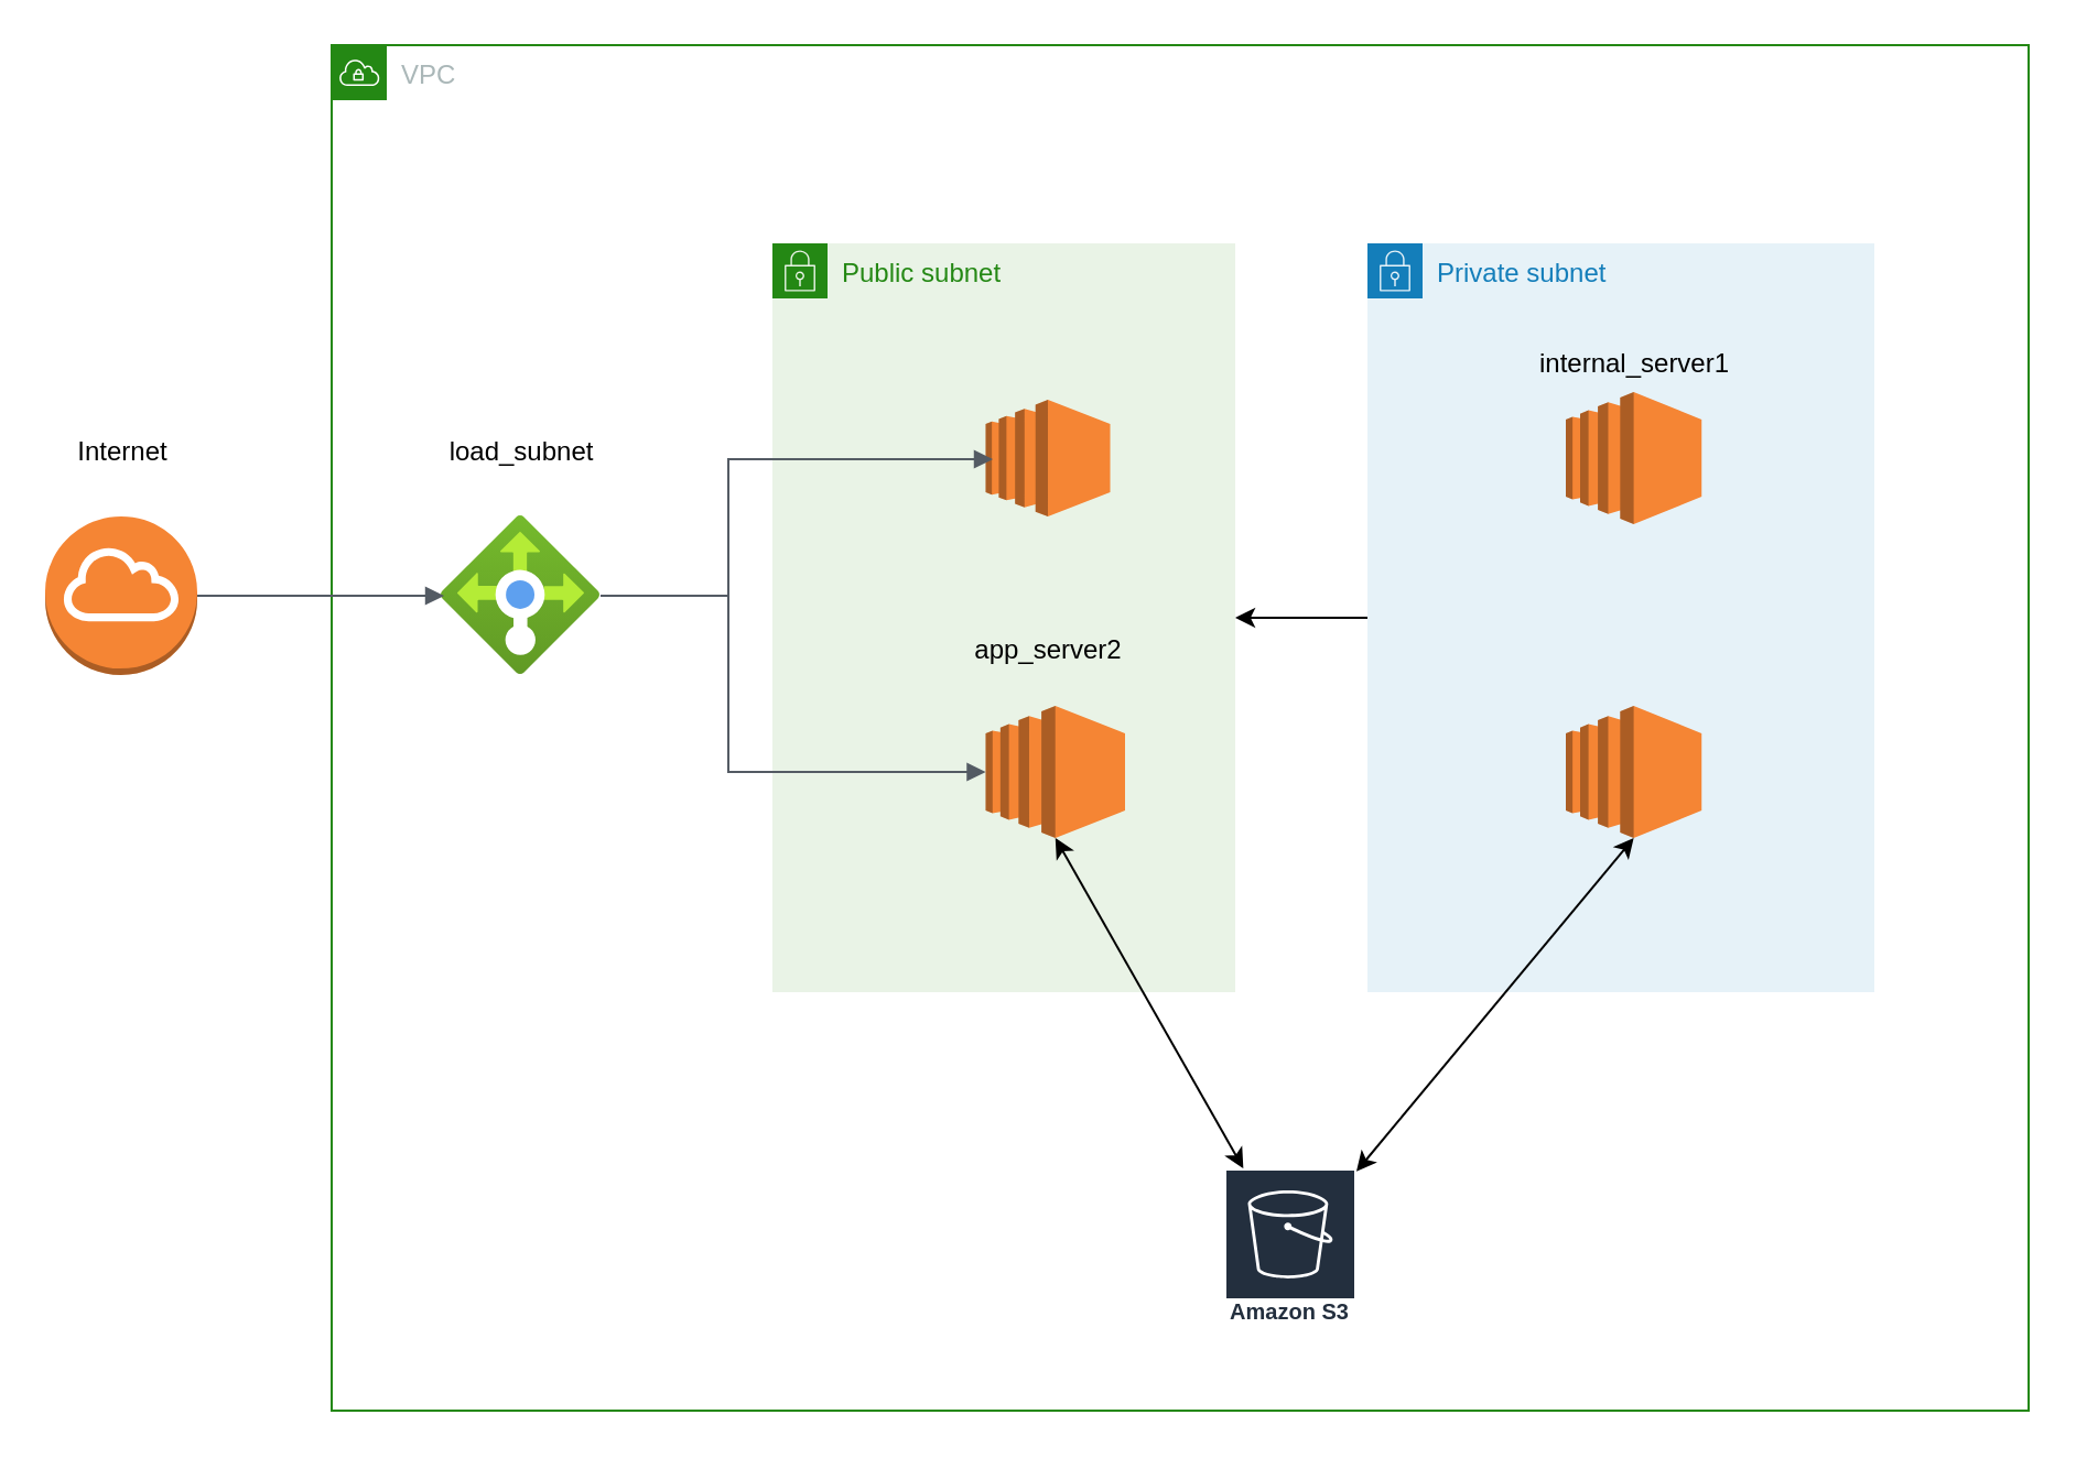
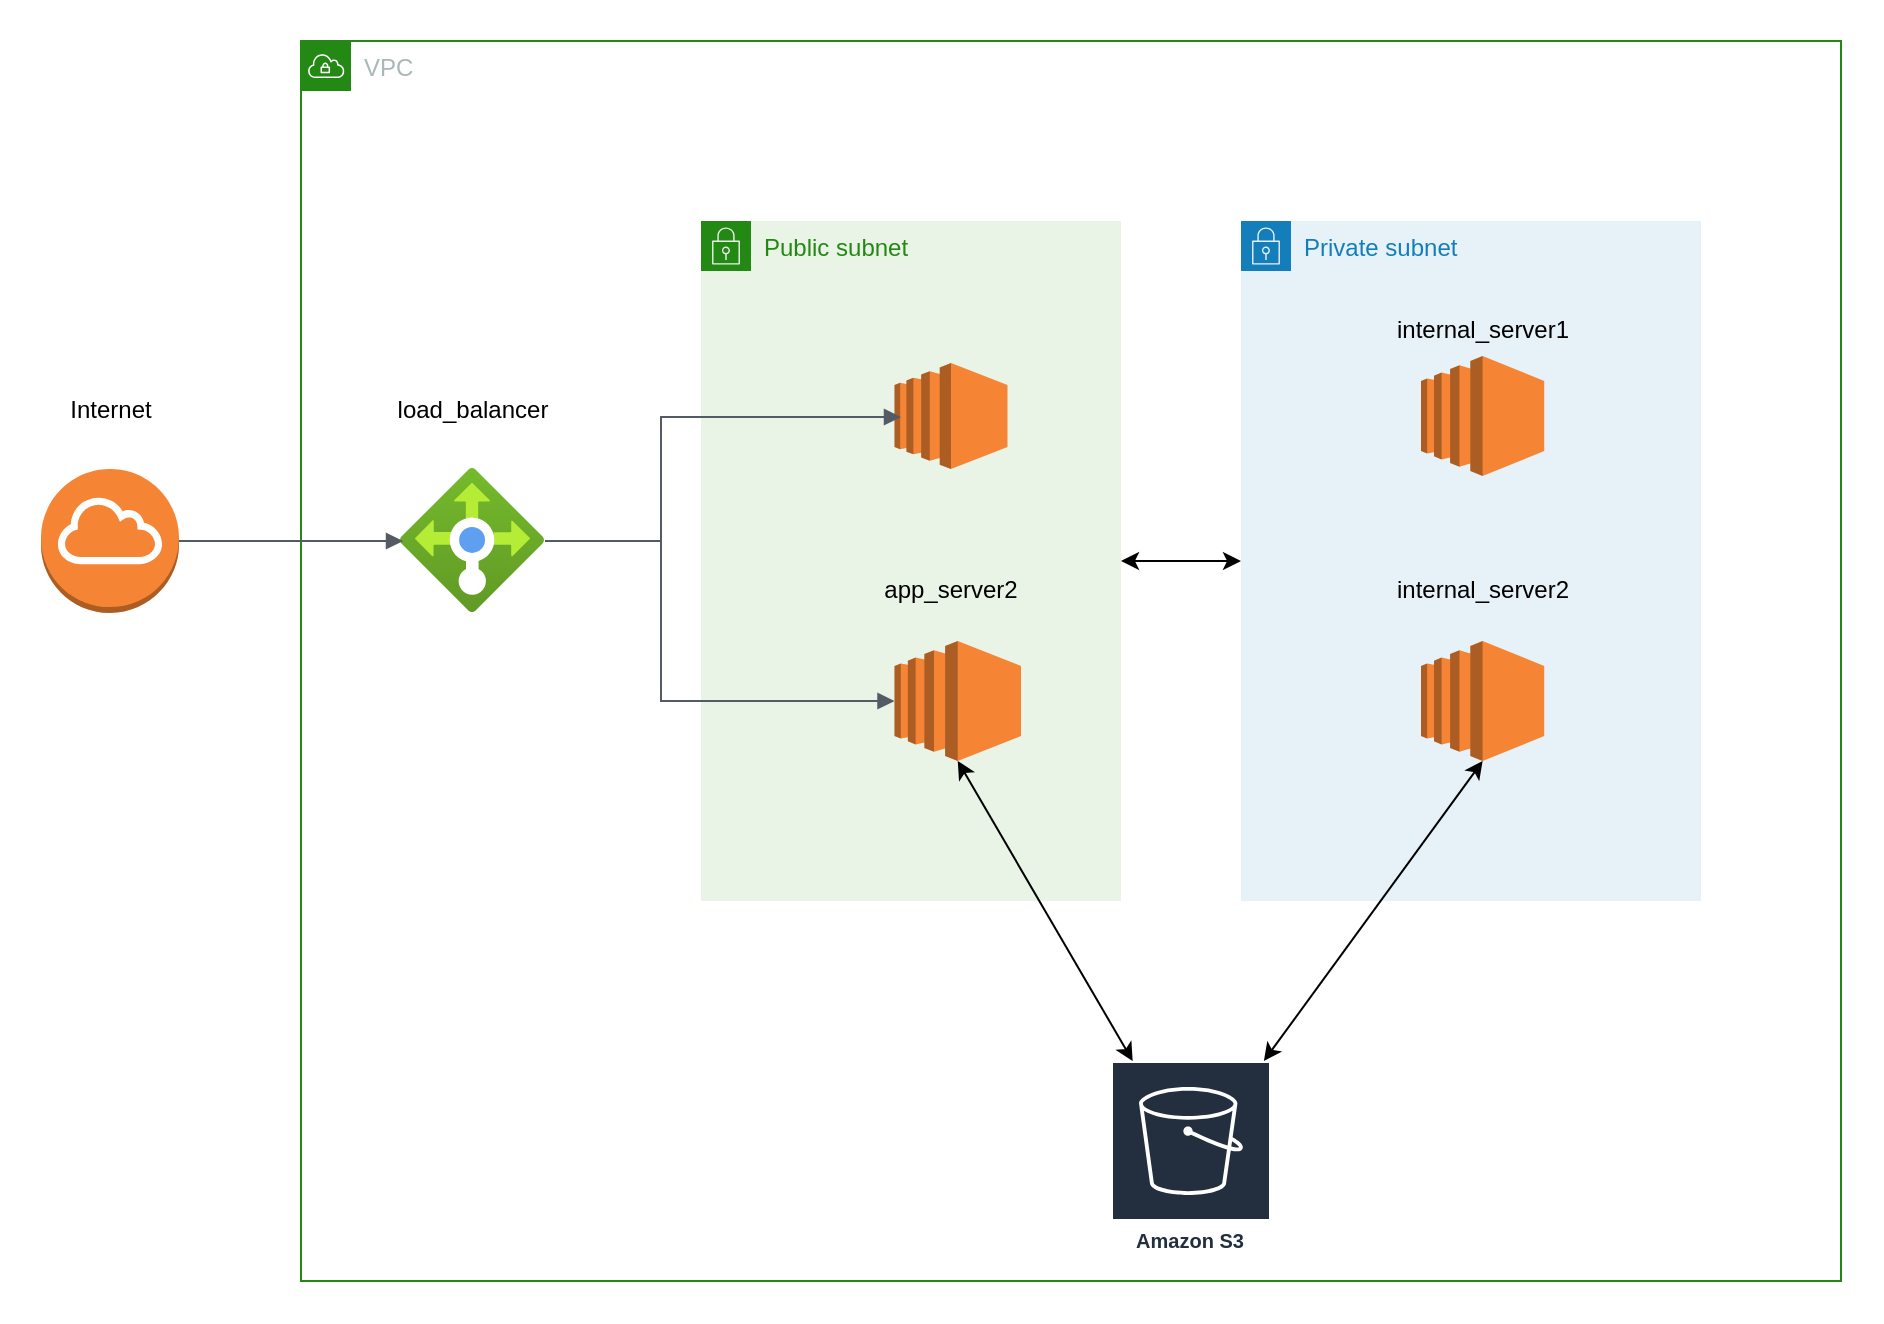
- <mxCell id="19" value="load_subnet" style="text;html=1;align=center;verticalAlign=middle;resizable=0;points=[];autosize=1;strokeColor=none;fillColor=none;" vertex="1" parent="2"><mxGeometry x="36" y="170" width="100" height="30" as="geometry" /></mxCell>
+ <mxCell id="19" value="load_balancer" style="text;html=1;align=center;verticalAlign=middle;resizable=0;points=[];autosize=1;strokeColor=none;fillColor=none;" vertex="1" parent="2"><mxGeometry x="36" y="170" width="100" height="30" as="geometry" /></mxCell>
- <mxCell id="15" value="" style="endArrow=none;startArrow=classic;html=1;rounded=0;exitX=1;exitY=0.5;exitDx=0;exitDy=0;entryX=0;entryY=0.5;entryDx=0;entryDy=0;" parent="2" source="3" target="10" edge="1"><mxGeometry width="50" height="50" relative="1" as="geometry"><mxPoint x="550" y="380" as="sourcePoint" /><mxPoint x="600" y="330" as="targetPoint" /></mxGeometry></mxCell>
+ <mxCell id="15" value="" style="endArrow=classic;startArrow=classic;html=1;rounded=0;exitX=1;exitY=0.5;exitDx=0;exitDy=0;entryX=0;entryY=0.5;entryDx=0;entryDy=0;" parent="2" source="3" target="10" edge="1"><mxGeometry width="50" height="50" relative="1" as="geometry"><mxPoint x="550" y="380" as="sourcePoint" /><mxPoint x="600" y="330" as="targetPoint" /></mxGeometry></mxCell>
+ <mxCell id="14" value="internal_server2" style="text;html=1;align=center;verticalAlign=middle;resizable=0;points=[];autosize=1;strokeColor=none;fillColor=none;" parent="10" vertex="1"><mxGeometry x="65.81" y="170" width="110" height="30" as="geometry" /></mxCell>
- <mxCell id="16" value="Amazon S3" style="sketch=0;outlineConnect=0;fontColor=#232F3E;gradientColor=none;strokeColor=#ffffff;fillColor=#232F3E;dashed=0;verticalLabelPosition=middle;verticalAlign=bottom;align=center;html=1;whiteSpace=wrap;fontSize=10;fontStyle=1;spacing=3;shape=mxgraph.aws4.productIcon;prIcon=mxgraph.aws4.s3;" parent="2" vertex="1"><mxGeometry x="405" y="510" width="60" height="75" as="geometry" /></mxCell>
+ <mxCell id="16" value="Amazon S3" style="sketch=0;outlineConnect=0;fontColor=#232F3E;gradientColor=none;strokeColor=#ffffff;fillColor=#232F3E;dashed=0;verticalLabelPosition=middle;verticalAlign=bottom;align=center;html=1;whiteSpace=wrap;fontSize=10;fontStyle=1;spacing=3;shape=mxgraph.aws4.productIcon;prIcon=mxgraph.aws4.s3;" parent="2" vertex="1"><mxGeometry x="405" y="510" width="80" height="100" as="geometry" /></mxCell>
